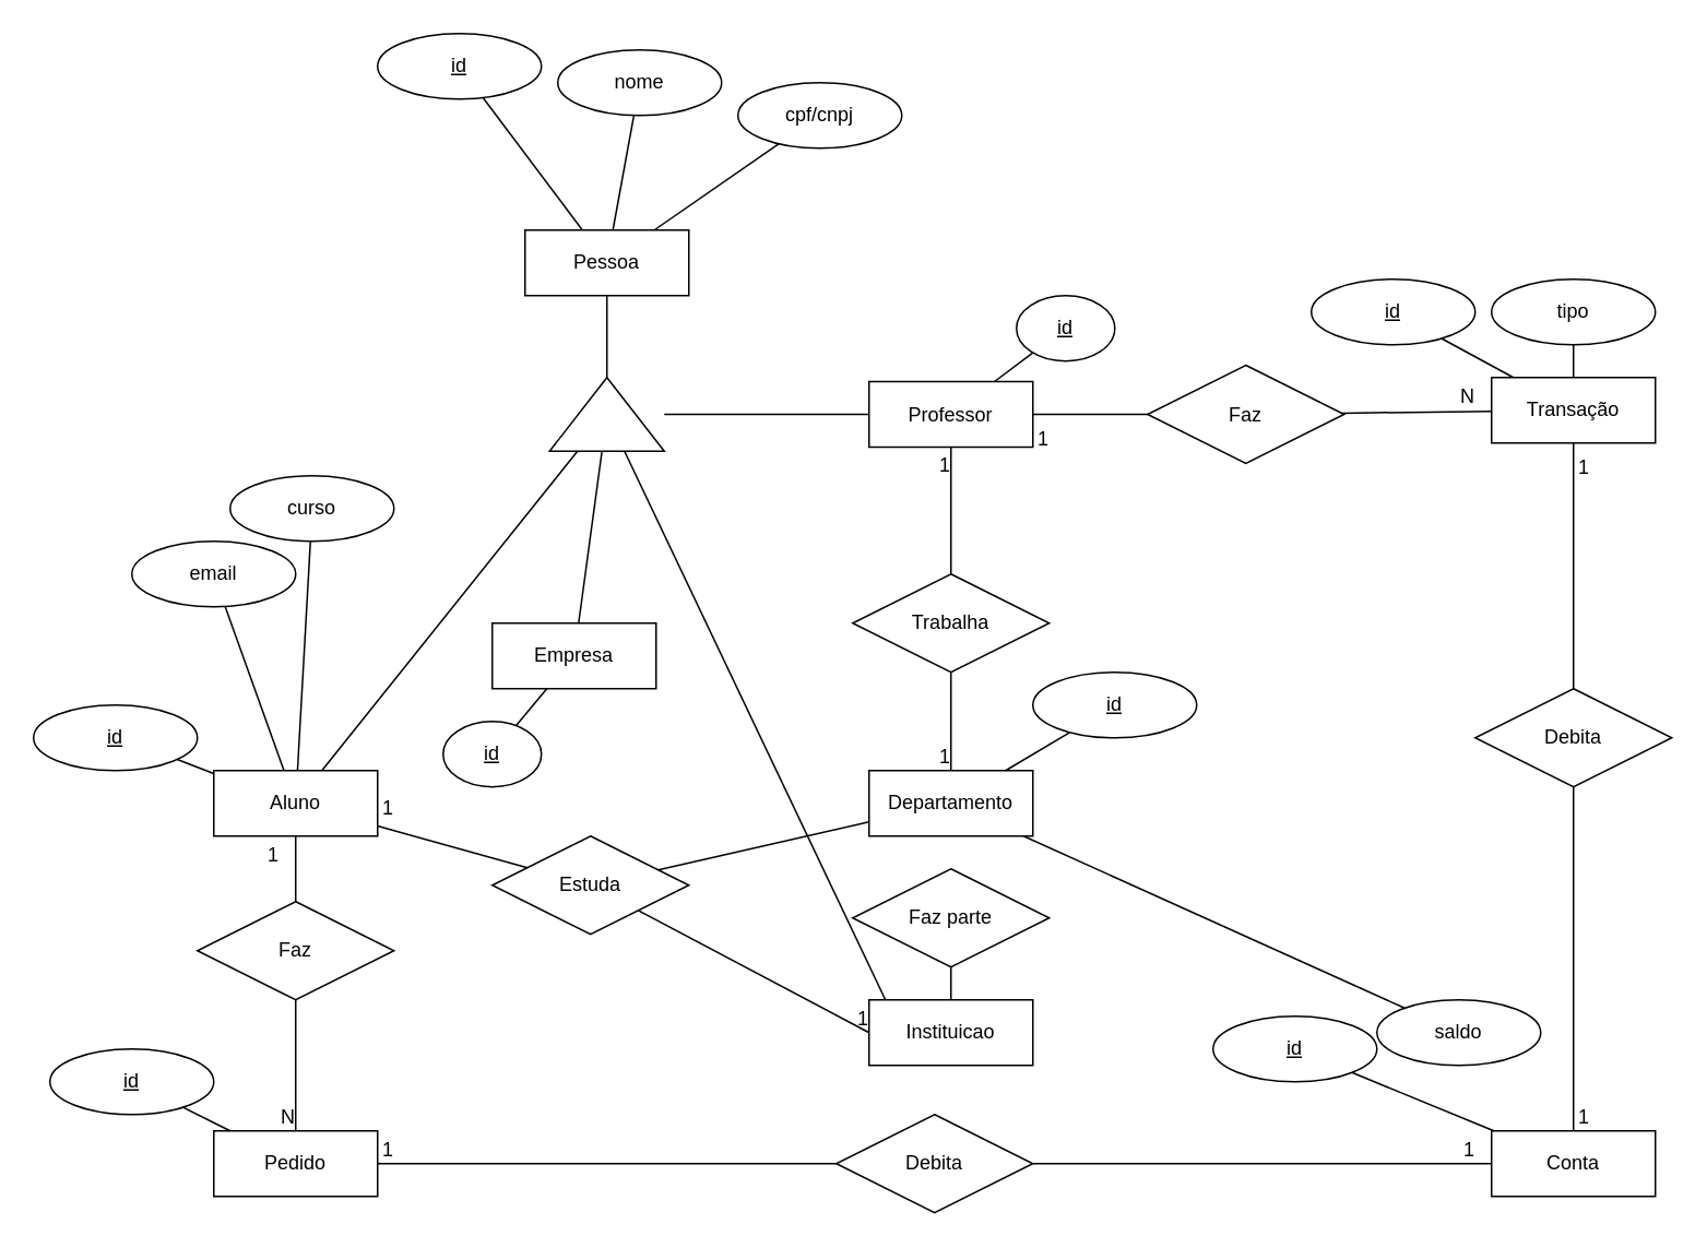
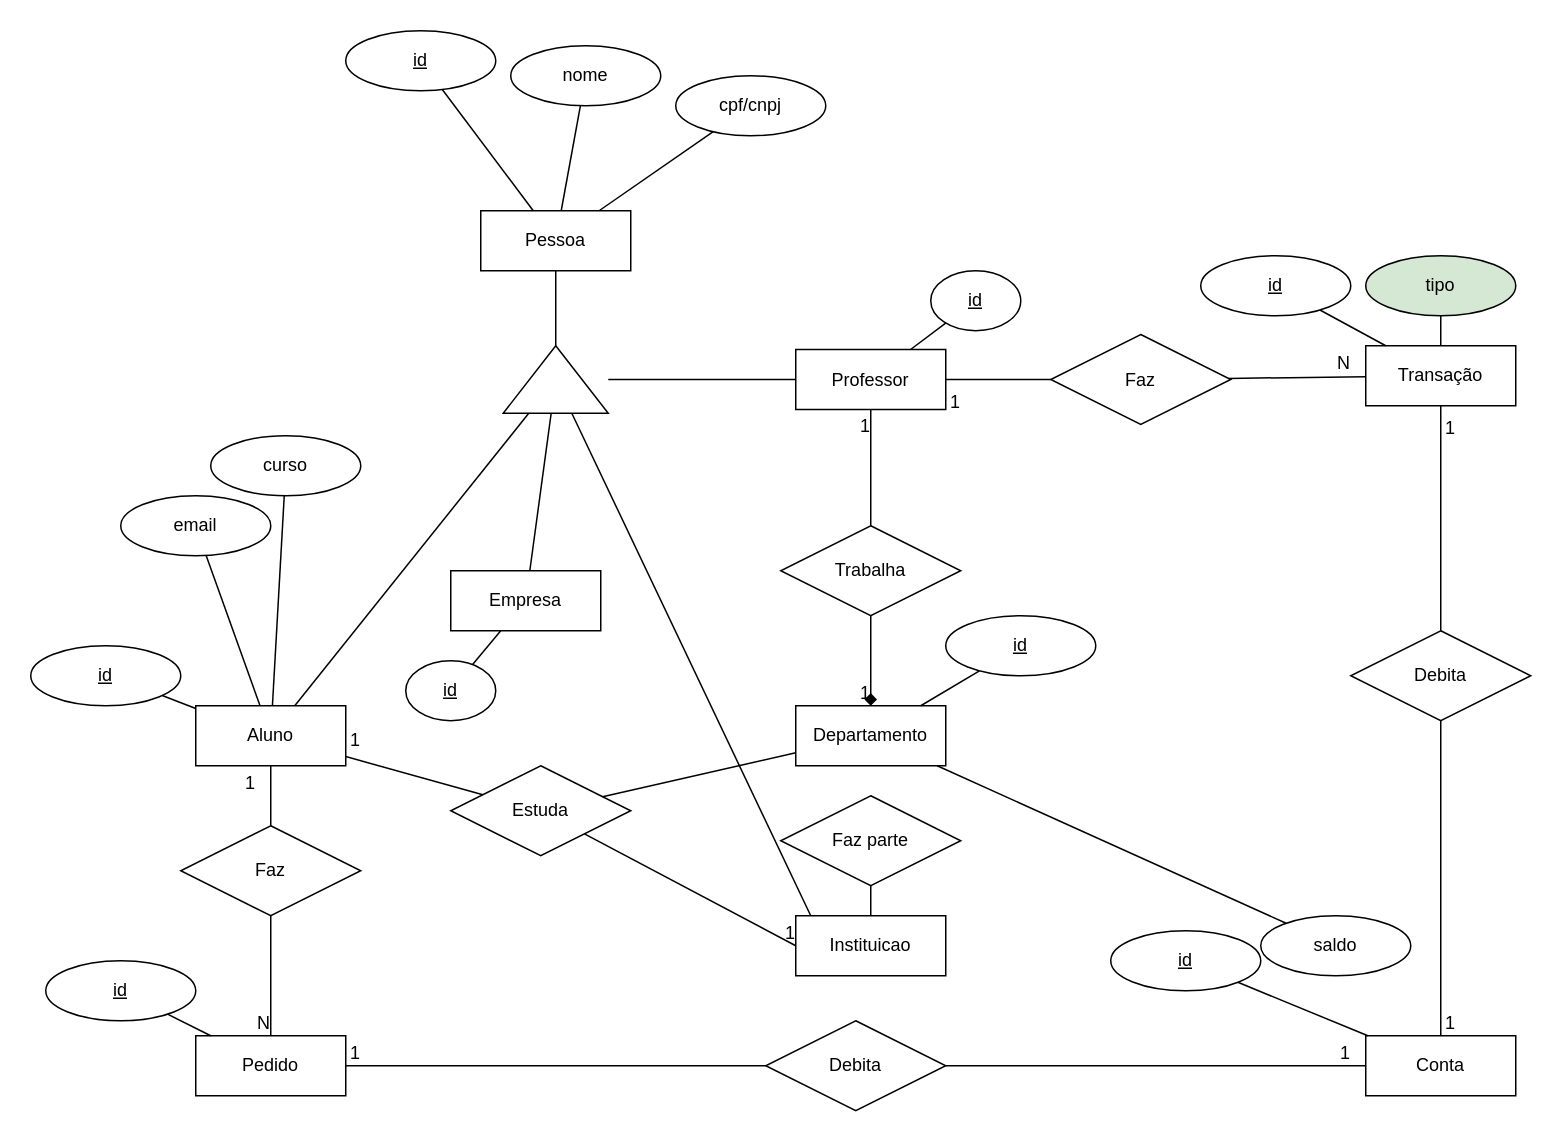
- <mxCell id="48" value="tipo" style="ellipse;whiteSpace=wrap;html=1;align=center;" vertex="1" parent="1"><mxGeometry x="910" y="170" width="100" height="40" as="geometry" /></mxCell>
+ <mxCell id="48" value="tipo" style="ellipse;whiteSpace=wrap;html=1;align=center;fillColor=#d5e8d4;" vertex="1" parent="1"><mxGeometry x="910" y="170" width="100" height="40" as="geometry" /></mxCell>
- <mxCell id="31" value="" style="endArrow=none;html=1;rounded=0;" edge="1" parent="1" source="30" target="10"><mxGeometry relative="1" as="geometry"><mxPoint x="660" y="349" as="sourcePoint" /><mxPoint x="740" y="349" as="targetPoint" /></mxGeometry></mxCell>
+ <mxCell id="31" value="" style="endArrow=diamond;html=1;rounded=0;" edge="1" parent="1" source="30" target="10"><mxGeometry relative="1" as="geometry"><mxPoint x="660" y="349" as="sourcePoint" /><mxPoint x="740" y="349" as="targetPoint" /></mxGeometry></mxCell>
